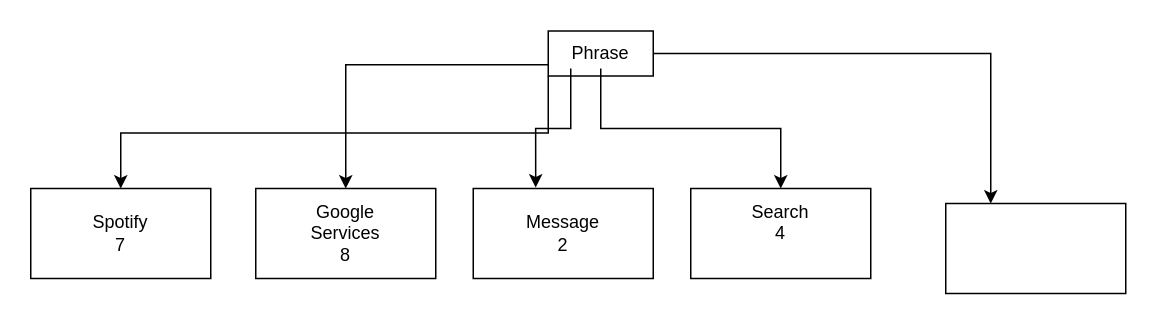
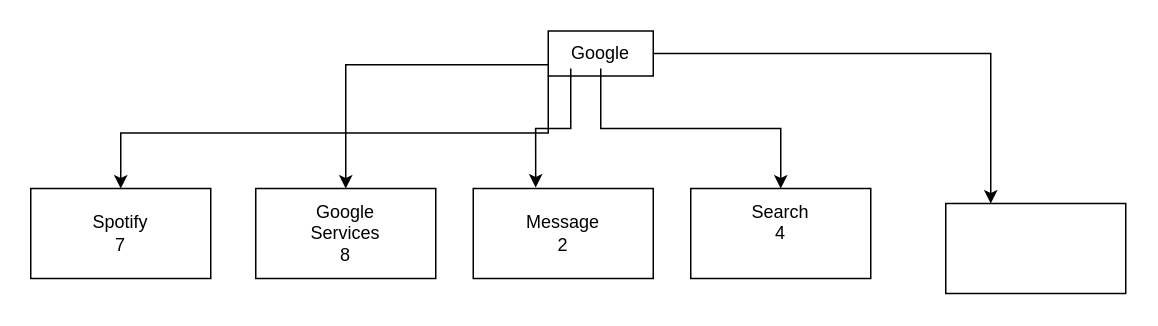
- <mxCell id="8" value="Phrase" style="text;html=1;strokeColor=none;fillColor=none;align=center;verticalAlign=middle;whiteSpace=wrap;rounded=0;" vertex="1" parent="1"><mxGeometry x="380" y="25" width="40" height="20" as="geometry" /></mxCell>
+ <mxCell id="8" value="Google" style="text;html=1;strokeColor=none;fillColor=none;align=center;verticalAlign=middle;whiteSpace=wrap;rounded=0;" vertex="1" parent="1"><mxGeometry x="380" y="25" width="40" height="20" as="geometry" /></mxCell>
